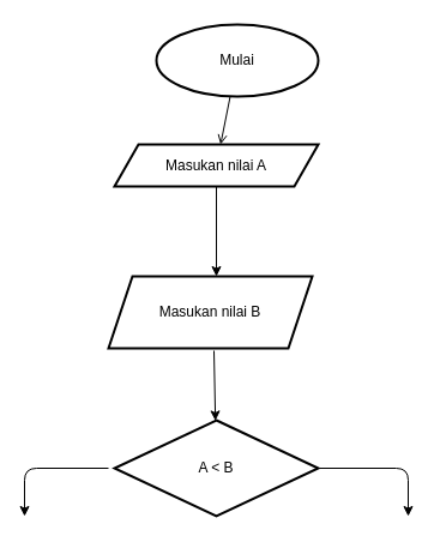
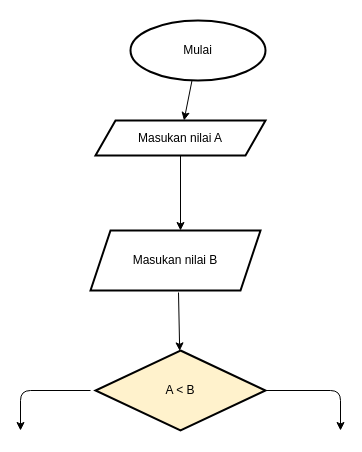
- <mxCell id="2" value="" style="edgeStyle=none;rounded=1;sketch=0;orthogonalLoop=1;jettySize=auto;html=1;endArrow=open;" edge="1" parent="1" source="3" target="5"><mxGeometry relative="1" as="geometry" /></mxCell>
+ <mxCell id="2" value="" style="edgeStyle=none;rounded=1;sketch=0;orthogonalLoop=1;jettySize=auto;html=1;" edge="1" parent="1" source="3" target="5"><mxGeometry relative="1" as="geometry" /></mxCell>
- <mxCell id="9" value="A &amp;lt; B" style="rhombus;whiteSpace=wrap;html=1;rounded=0;strokeWidth=2;sketch=0;" vertex="1" parent="1"><mxGeometry x="95" y="350" width="170" height="80" as="geometry" /></mxCell>
+ <mxCell id="9" value="A &amp;lt; B" style="rhombus;whiteSpace=wrap;html=1;rounded=0;strokeWidth=2;sketch=0;fillColor=#fff2cc;" vertex="1" parent="1"><mxGeometry x="95" y="350" width="170" height="80" as="geometry" /></mxCell>
